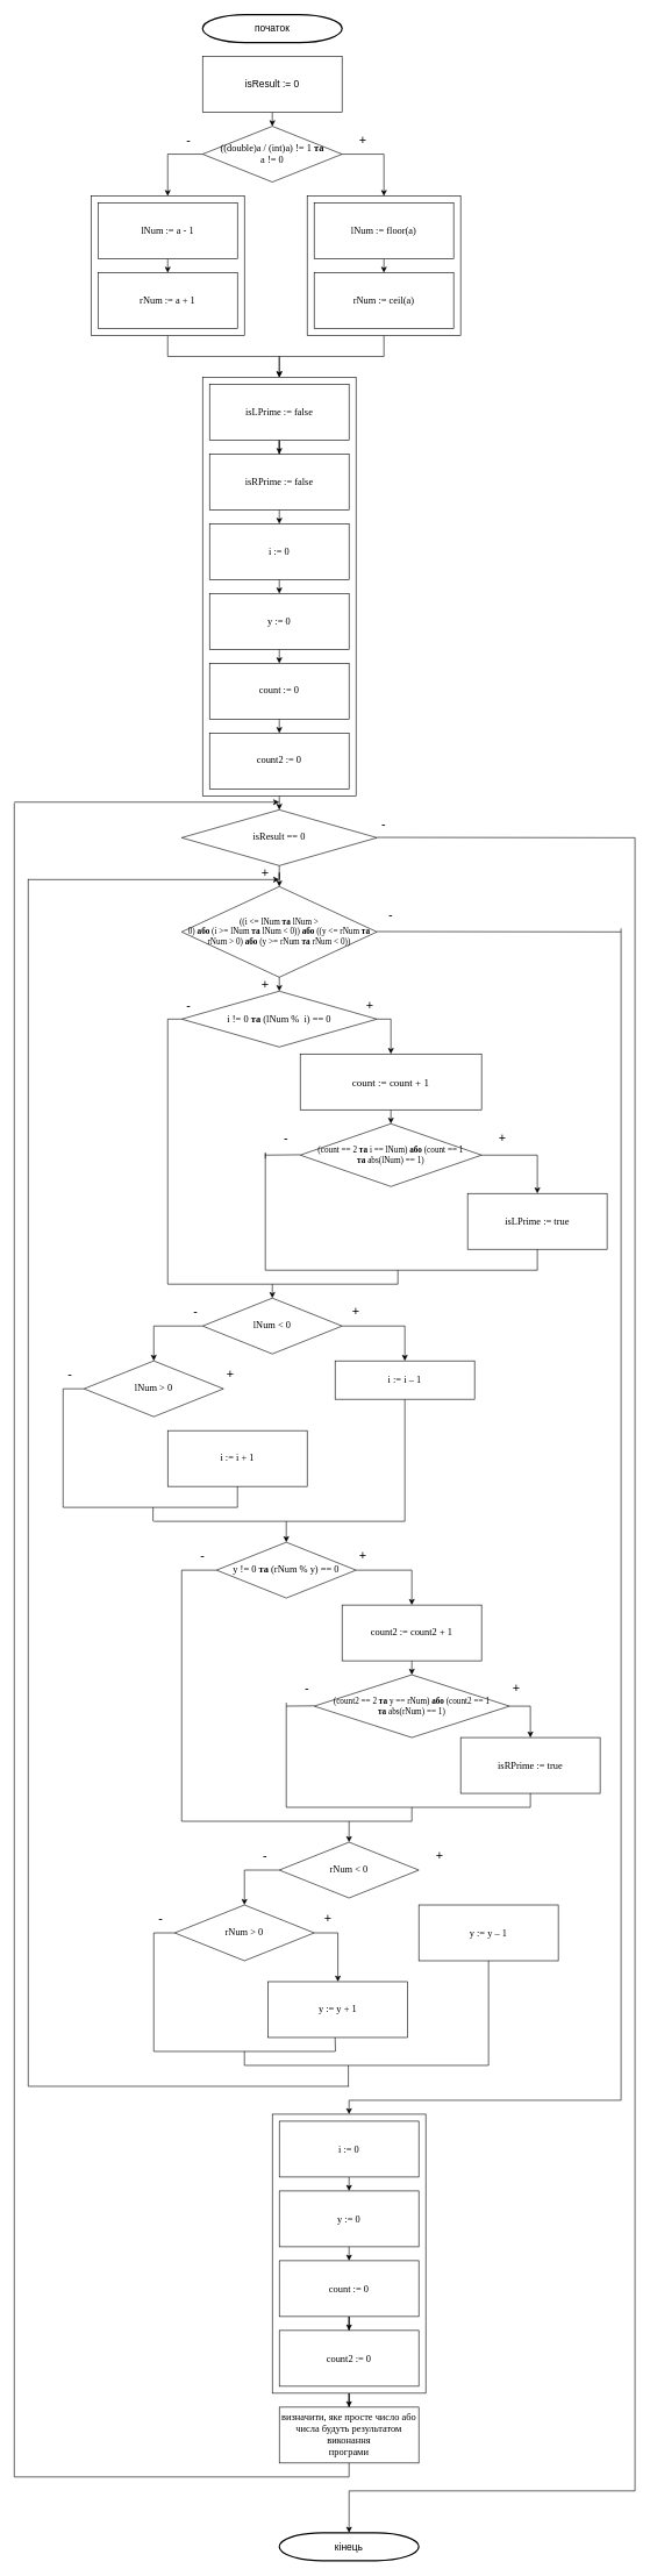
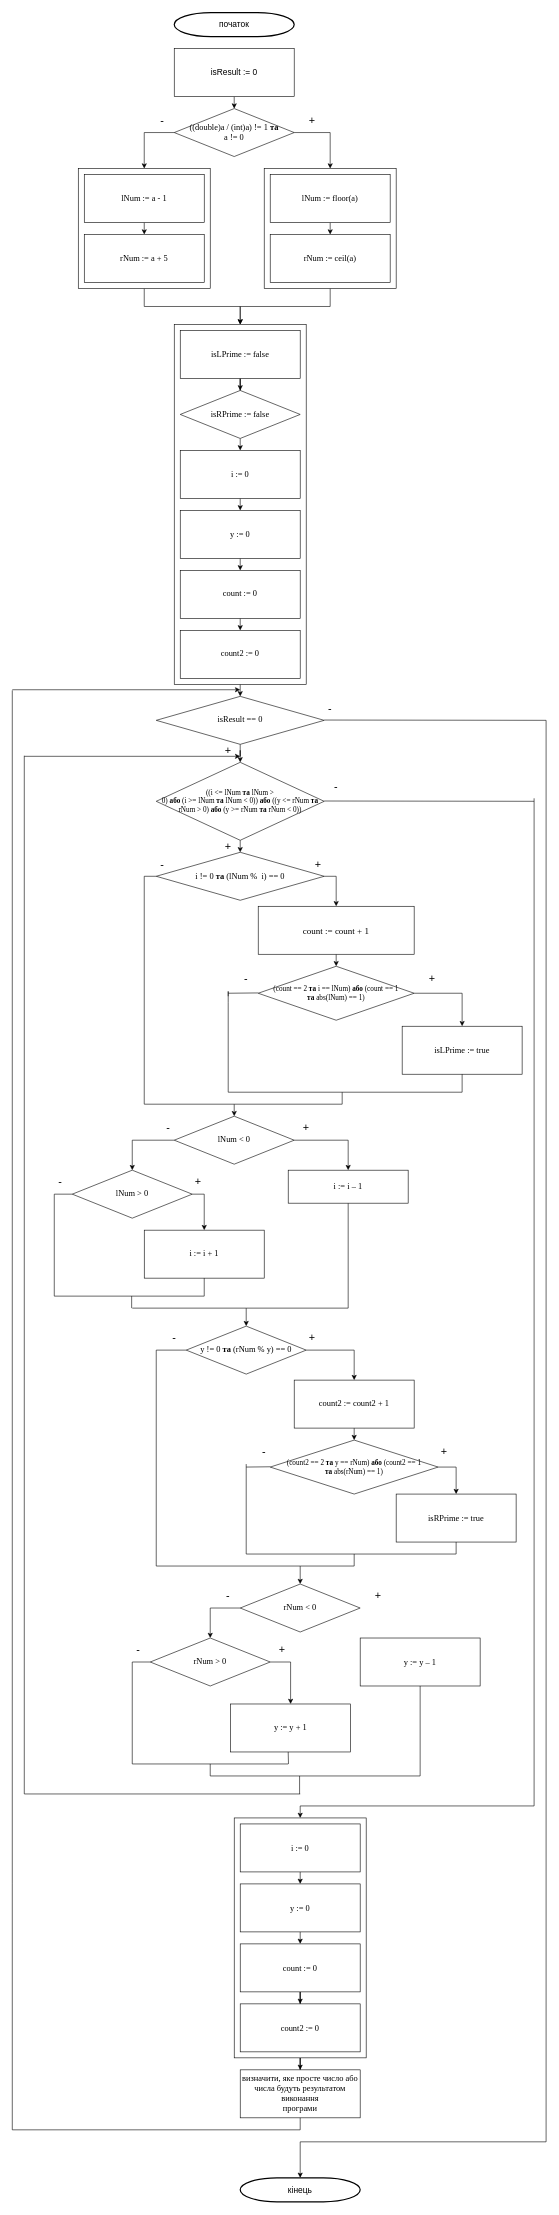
- <mxCell id="22" value="&lt;font style=&quot;font-size: 14px&quot;&gt;&lt;span style=&quot;font-family: &amp;#34;times new roman&amp;#34; , serif&quot;&gt;rNum &lt;/span&gt;&lt;span lang=&quot;EN-US&quot; style=&quot;font-family: &amp;#34;times new roman&amp;#34; , serif&quot;&gt;:&lt;/span&gt;&lt;span style=&quot;font-family: &amp;#34;times new roman&amp;#34; , serif&quot;&gt;= a + 1&lt;/span&gt;&lt;/font&gt;" style="rounded=0;whiteSpace=wrap;html=1;" vertex="1" parent="1"><mxGeometry x="140" y="390" width="200" height="80" as="geometry" /></mxCell>
+ <mxCell id="22" value="&lt;font style=&quot;font-size: 14px&quot;&gt;&lt;span style=&quot;font-family: &amp;#34;times new roman&amp;#34; , serif&quot;&gt;rNum &lt;/span&gt;&lt;span lang=&quot;EN-US&quot; style=&quot;font-family: &amp;#34;times new roman&amp;#34; , serif&quot;&gt;:&lt;/span&gt;&lt;span style=&quot;font-family: &amp;#34;times new roman&amp;#34; , serif&quot;&gt;= a + 5&lt;/span&gt;&lt;/font&gt;" style="rounded=0;whiteSpace=wrap;html=1;" vertex="1" parent="1"><mxGeometry x="140" y="390" width="200" height="80" as="geometry" /></mxCell>
- <mxCell id="24" value="&lt;font style=&quot;font-size: 14px&quot;&gt;&lt;span style=&quot;font-family: &amp;#34;times new roman&amp;#34; , serif&quot;&gt;isRPrime &lt;/span&gt;&lt;span lang=&quot;EN-US&quot; style=&quot;font-family: &amp;#34;times new roman&amp;#34; , serif&quot;&gt;:&lt;/span&gt;&lt;span style=&quot;font-family: &amp;#34;times new roman&amp;#34; , serif&quot;&gt;= false&lt;/span&gt;&lt;/font&gt;" style="rounded=0;whiteSpace=wrap;html=1;" vertex="1" parent="1"><mxGeometry x="300" y="650" width="200" height="80" as="geometry" /></mxCell>
+ <mxCell id="24" value="&lt;font style=&quot;font-size: 14px&quot;&gt;&lt;span style=&quot;font-family: &amp;#34;times new roman&amp;#34; , serif&quot;&gt;isRPrime &lt;/span&gt;&lt;span lang=&quot;EN-US&quot; style=&quot;font-family: &amp;#34;times new roman&amp;#34; , serif&quot;&gt;:&lt;/span&gt;&lt;span style=&quot;font-family: &amp;#34;times new roman&amp;#34; , serif&quot;&gt;= false&lt;/span&gt;&lt;/font&gt;" style="rhombus;whiteSpace=wrap;html=1;" vertex="1" parent="1"><mxGeometry x="300" y="650" width="200" height="80" as="geometry" /></mxCell>
+ <mxCell id="64" style="edgeStyle=orthogonalEdgeStyle;rounded=0;orthogonalLoop=1;jettySize=auto;html=1;exitX=1;exitY=0.5;exitDx=0;exitDy=0;entryX=0.5;entryY=0;entryDx=0;entryDy=0;" edge="1" parent="1" source="65" target="68"><mxGeometry relative="1" as="geometry" /></mxCell>
